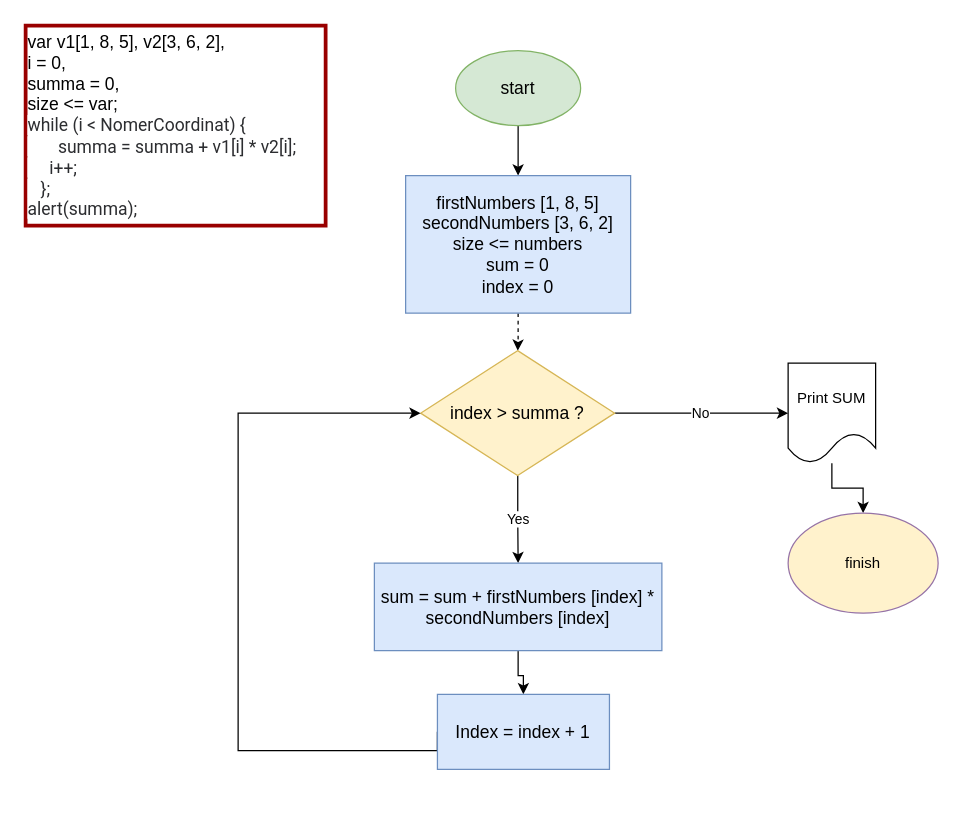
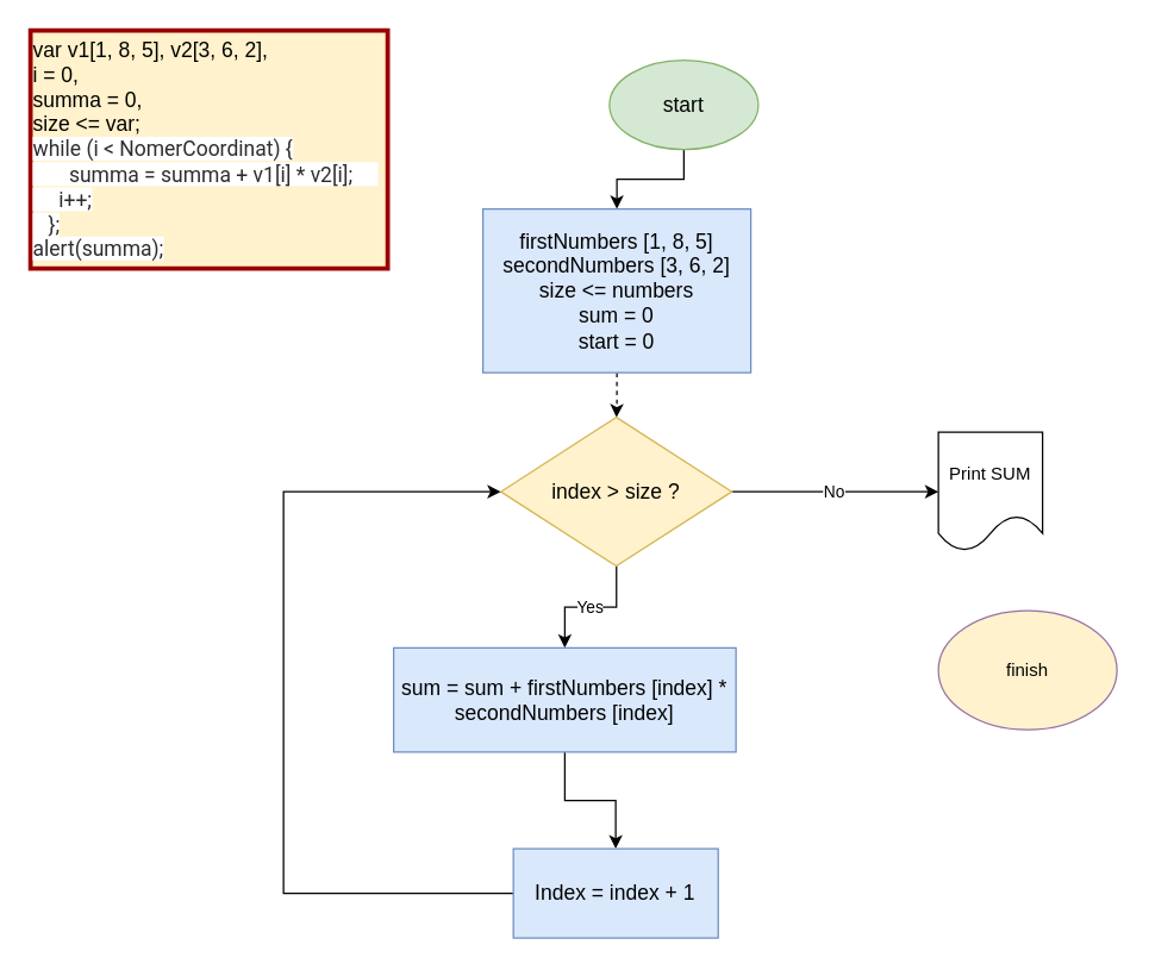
- <mxCell id="3" value="start" style="ellipse;whiteSpace=wrap;html=1;fontSize=14;fillColor=#d5e8d4;strokeColor=#82b366;" parent="1" vertex="1"><mxGeometry x="364" y="40" width="100" height="60" as="geometry" /></mxCell>
+ <mxCell id="3" value="start" style="ellipse;whiteSpace=wrap;html=1;fontSize=14;fillColor=#d5e8d4;strokeColor=#82b366;" parent="1" vertex="1"><mxGeometry x="409" y="40" width="100" height="60" as="geometry" /></mxCell>
- <mxCell id="16" value="var v1[1, 8, 5], v2[3, 6, 2],&amp;nbsp; &lt;br&gt;i = 0, &lt;br&gt;summa = 0, &lt;br&gt;size &amp;lt;= var;&lt;br style=&quot;box-sizing: border-box; color: rgb(44, 45, 48); font-family: Roboto, &amp;quot;San Francisco&amp;quot;, &amp;quot;Helvetica Neue&amp;quot;, Helvetica, Arial; font-size: 14px; background-color: rgb(255, 255, 255);&quot;&gt;&lt;span style=&quot;color: rgb(44, 45, 48); font-family: Roboto, &amp;quot;San Francisco&amp;quot;, &amp;quot;Helvetica Neue&amp;quot;, Helvetica, Arial; font-size: 14px; background-color: rgb(255, 255, 255);&quot;&gt;while (i &amp;lt; NomerCoordinat) {&lt;br&gt;&amp;nbsp; &amp;nbsp; &amp;nbsp; &amp;nbsp;summa = summa + v1[i] * v2[i];&amp;nbsp; &amp;nbsp; &amp;nbsp; &amp;nbsp; &amp;nbsp; &amp;nbsp;i++;&lt;br&gt;&amp;nbsp; &amp;nbsp;};&lt;/span&gt;&lt;br style=&quot;box-sizing: border-box; color: rgb(44, 45, 48); font-family: Roboto, &amp;quot;San Francisco&amp;quot;, &amp;quot;Helvetica Neue&amp;quot;, Helvetica, Arial; font-size: 14px; background-color: rgb(255, 255, 255);&quot;&gt;&lt;span style=&quot;color: rgb(44, 45, 48); font-family: Roboto, &amp;quot;San Francisco&amp;quot;, &amp;quot;Helvetica Neue&amp;quot;, Helvetica, Arial; font-size: 14px; background-color: rgb(255, 255, 255);&quot;&gt;alert(summa);&lt;/span&gt;" style="rounded=0;whiteSpace=wrap;html=1;fontSize=14;align=left;strokeColor=#990000;strokeWidth=3;" parent="1" vertex="1"><mxGeometry x="20" y="20" width="240" height="160" as="geometry" /></mxCell>
+ <mxCell id="16" value="var v1[1, 8, 5], v2[3, 6, 2],&amp;nbsp; &lt;br&gt;i = 0, &lt;br&gt;summa = 0, &lt;br&gt;size &amp;lt;= var;&lt;br style=&quot;box-sizing: border-box; color: rgb(44, 45, 48); font-family: Roboto, &amp;quot;San Francisco&amp;quot;, &amp;quot;Helvetica Neue&amp;quot;, Helvetica, Arial; font-size: 14px; background-color: rgb(255, 255, 255);&quot;&gt;&lt;span style=&quot;color: rgb(44, 45, 48); font-family: Roboto, &amp;quot;San Francisco&amp;quot;, &amp;quot;Helvetica Neue&amp;quot;, Helvetica, Arial; font-size: 14px; background-color: rgb(255, 255, 255);&quot;&gt;while (i &amp;lt; NomerCoordinat) {&lt;br&gt;&amp;nbsp; &amp;nbsp; &amp;nbsp; &amp;nbsp;summa = summa + v1[i] * v2[i];&amp;nbsp; &amp;nbsp; &amp;nbsp; &amp;nbsp; &amp;nbsp; &amp;nbsp;i++;&lt;br&gt;&amp;nbsp; &amp;nbsp;};&lt;/span&gt;&lt;br style=&quot;box-sizing: border-box; color: rgb(44, 45, 48); font-family: Roboto, &amp;quot;San Francisco&amp;quot;, &amp;quot;Helvetica Neue&amp;quot;, Helvetica, Arial; font-size: 14px; background-color: rgb(255, 255, 255);&quot;&gt;&lt;span style=&quot;color: rgb(44, 45, 48); font-family: Roboto, &amp;quot;San Francisco&amp;quot;, &amp;quot;Helvetica Neue&amp;quot;, Helvetica, Arial; font-size: 14px; background-color: rgb(255, 255, 255);&quot;&gt;alert(summa);&lt;/span&gt;" style="rounded=0;whiteSpace=wrap;html=1;fontSize=14;align=left;strokeColor=#990000;strokeWidth=3;fillColor=#fff2cc;" parent="1" vertex="1"><mxGeometry x="20" y="20" width="240" height="160" as="geometry" /></mxCell>
- <mxCell id="5" value="firstNumbers [1, 8, 5]&lt;br&gt;secondNumbers [3, 6, 2]&lt;br&gt;size &amp;lt;= numbers&lt;br&gt;sum = 0&lt;br&gt;index = 0" style="whiteSpace=wrap;html=1;fontSize=14;fillColor=#dae8fc;strokeColor=#6c8ebf;" parent="1" vertex="1"><mxGeometry x="324" y="140" width="180" height="110" as="geometry" /></mxCell>
+ <mxCell id="5" value="firstNumbers [1, 8, 5]&lt;br&gt;secondNumbers [3, 6, 2]&lt;br&gt;size &amp;lt;= numbers&lt;br&gt;sum = 0&lt;br&gt;start = 0" style="whiteSpace=wrap;html=1;fontSize=14;fillColor=#dae8fc;strokeColor=#6c8ebf;" parent="1" vertex="1"><mxGeometry x="324" y="140" width="180" height="110" as="geometry" /></mxCell>
- <mxCell id="8" value="index &amp;gt; summa ?" style="rhombus;whiteSpace=wrap;html=1;fontSize=14;fillColor=#fff2cc;strokeColor=#d6b656;" parent="1" vertex="1"><mxGeometry x="336" y="280" width="155.25" height="100" as="geometry" /></mxCell>
+ <mxCell id="8" value="index &amp;gt; size ?" style="rhombus;whiteSpace=wrap;html=1;fontSize=14;fillColor=#fff2cc;strokeColor=#d6b656;" parent="1" vertex="1"><mxGeometry x="336" y="280" width="155.25" height="100" as="geometry" /></mxCell>
- <mxCell id="13" style="edgeStyle=orthogonalEdgeStyle;rounded=0;orthogonalLoop=1;jettySize=auto;html=1;" parent="1" source="14" target="15" edge="1"><mxGeometry relative="1" as="geometry"><mxPoint x="740" y="330" as="targetPoint" /></mxGeometry></mxCell>
- <mxCell id="12" value="sum = sum + firstNumbers [index] * secondNumbers [index]" style="rounded=0;whiteSpace=wrap;html=1;fontSize=14;fillColor=#dae8fc;strokeColor=#6c8ebf;" parent="1" vertex="1"><mxGeometry x="299" y="450" width="230" height="70" as="geometry" /></mxCell>
+ <mxCell id="12" value="sum = sum + firstNumbers [index] * secondNumbers [index]" style="rounded=0;whiteSpace=wrap;html=1;fontSize=14;fillColor=#dae8fc;strokeColor=#6c8ebf;" parent="1" vertex="1"><mxGeometry x="264" y="435" width="230" height="70" as="geometry" /></mxCell>
- <mxCell id="11" value="Index = index + 1" style="whiteSpace=wrap;html=1;fontSize=14;fillColor=#dae8fc;strokeColor=#6c8ebf;" parent="1" vertex="1"><mxGeometry x="349.44" y="555" width="137.62" height="60" as="geometry" /></mxCell>
+ <mxCell id="11" value="Index = index + 1" style="whiteSpace=wrap;html=1;fontSize=14;fillColor=#dae8fc;strokeColor=#6c8ebf;" parent="1" vertex="1"><mxGeometry x="344.44" y="570" width="137.62" height="60" as="geometry" /></mxCell>
